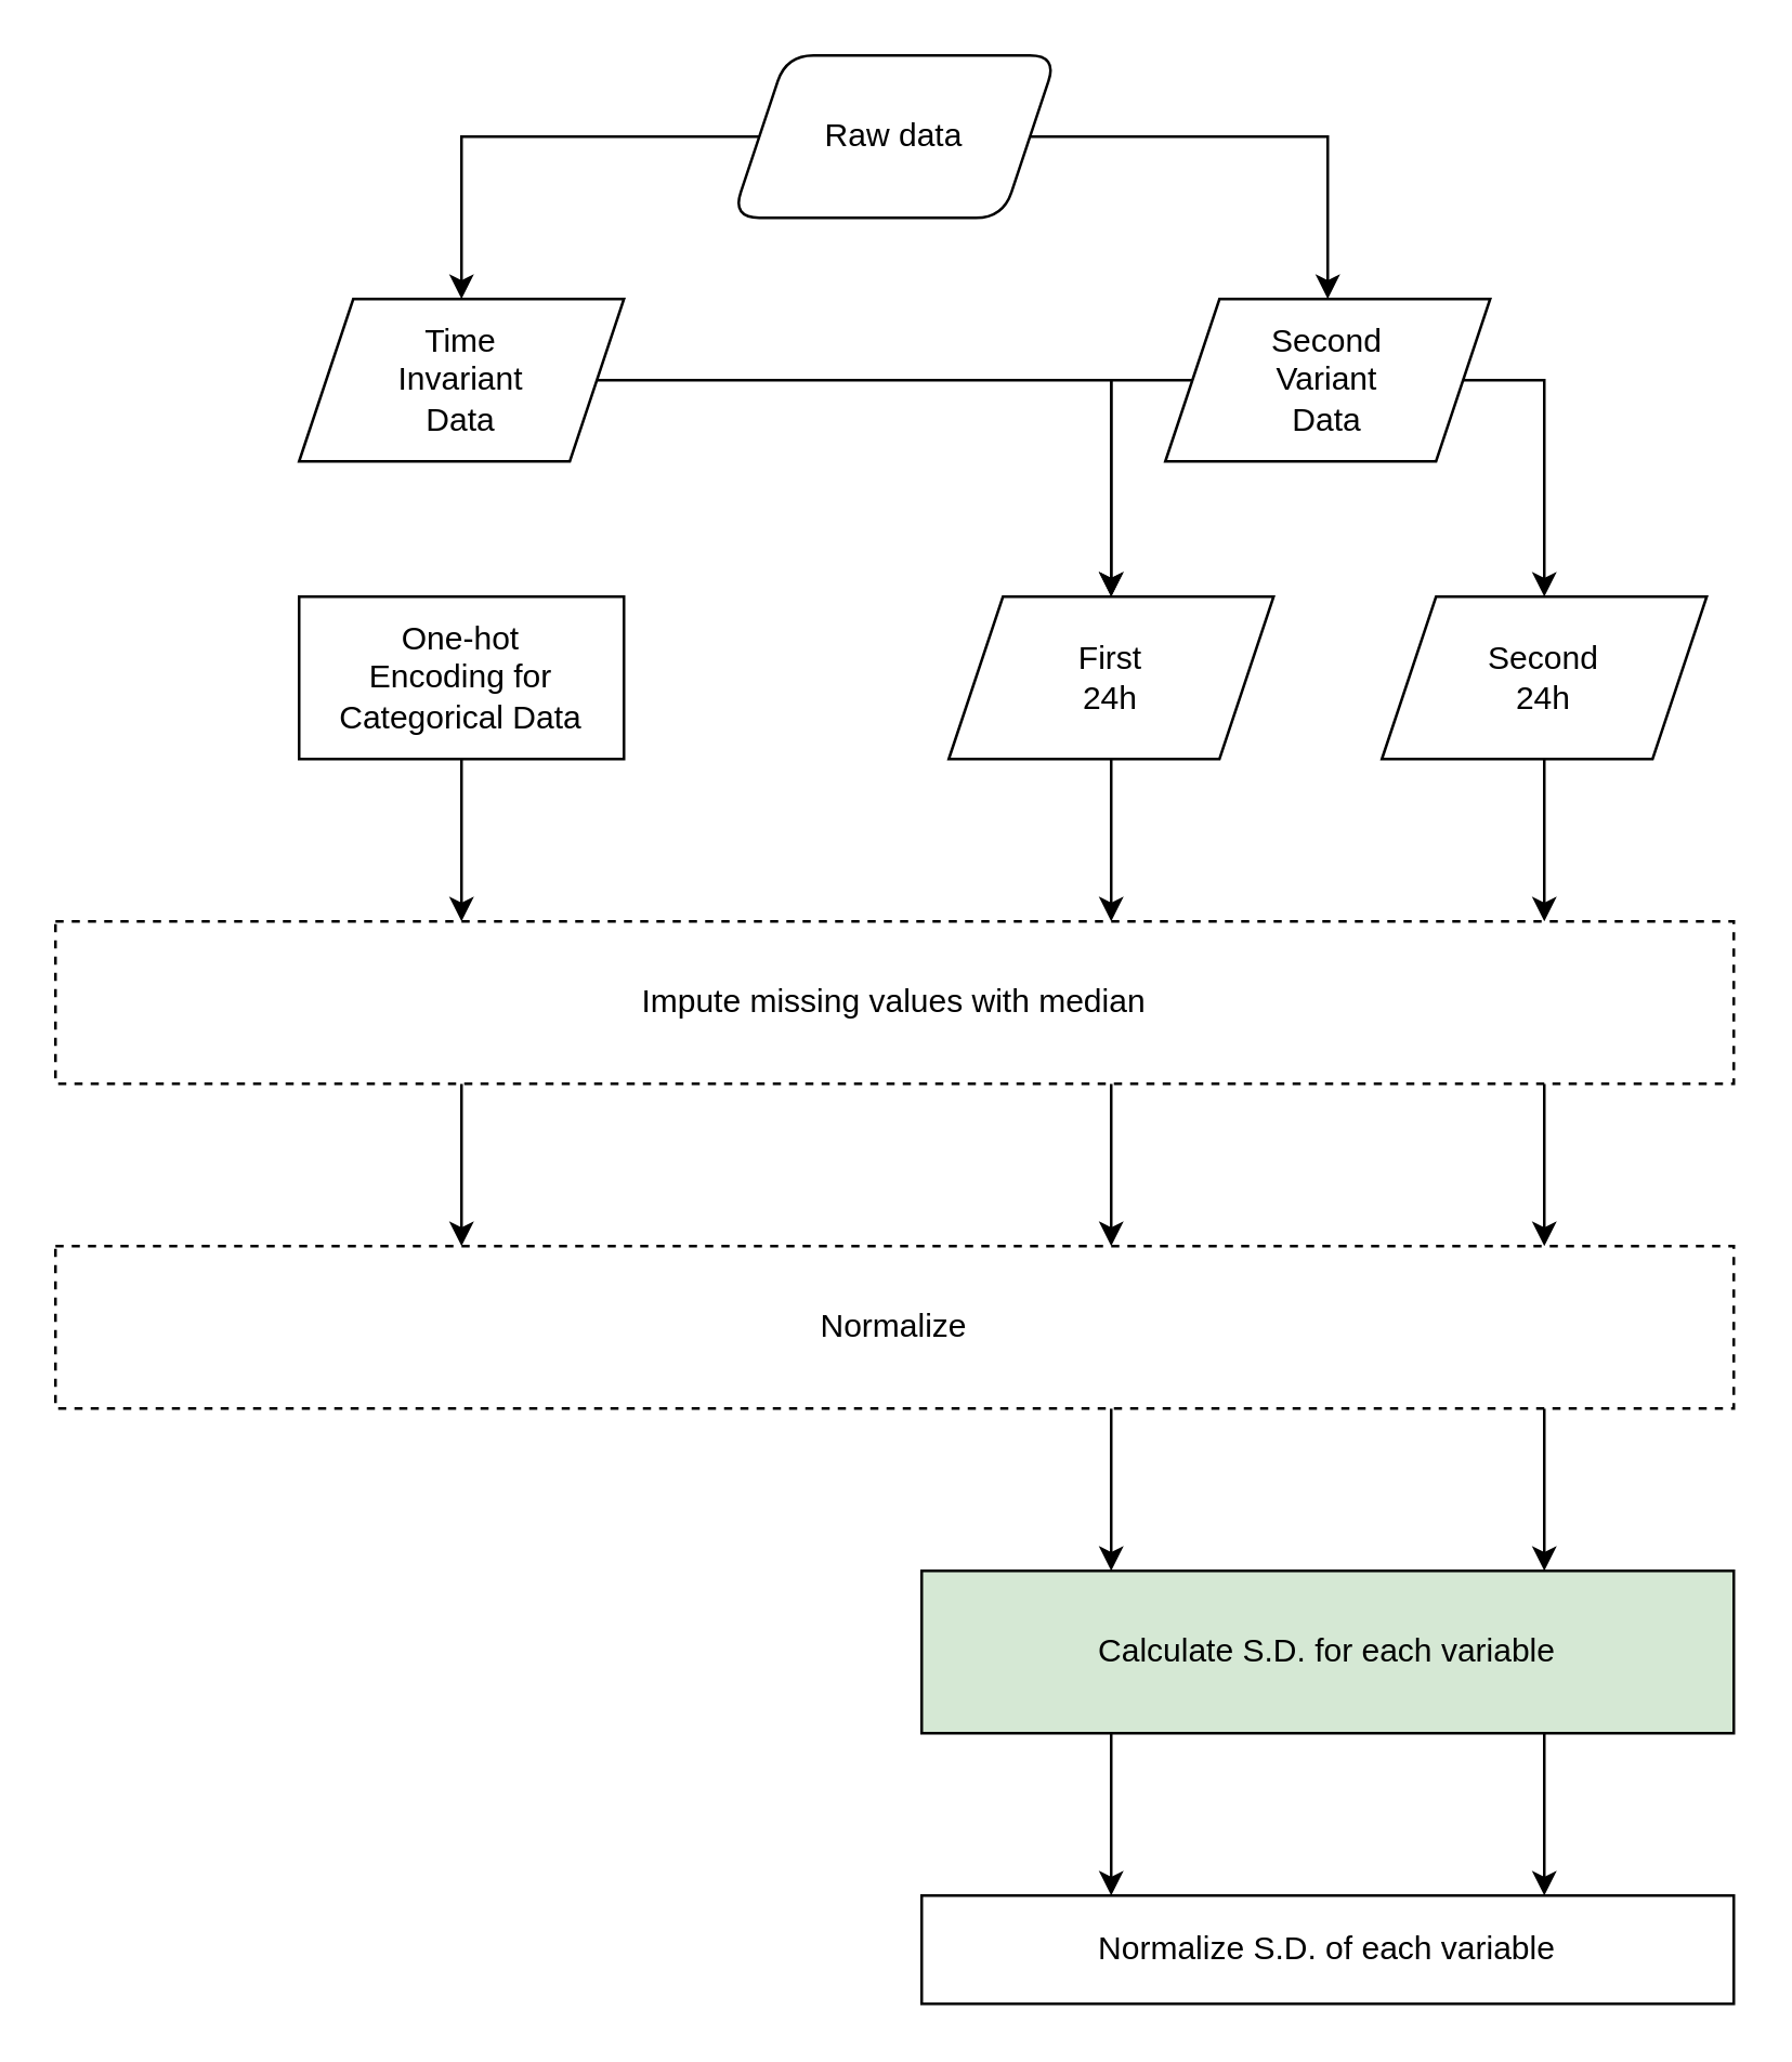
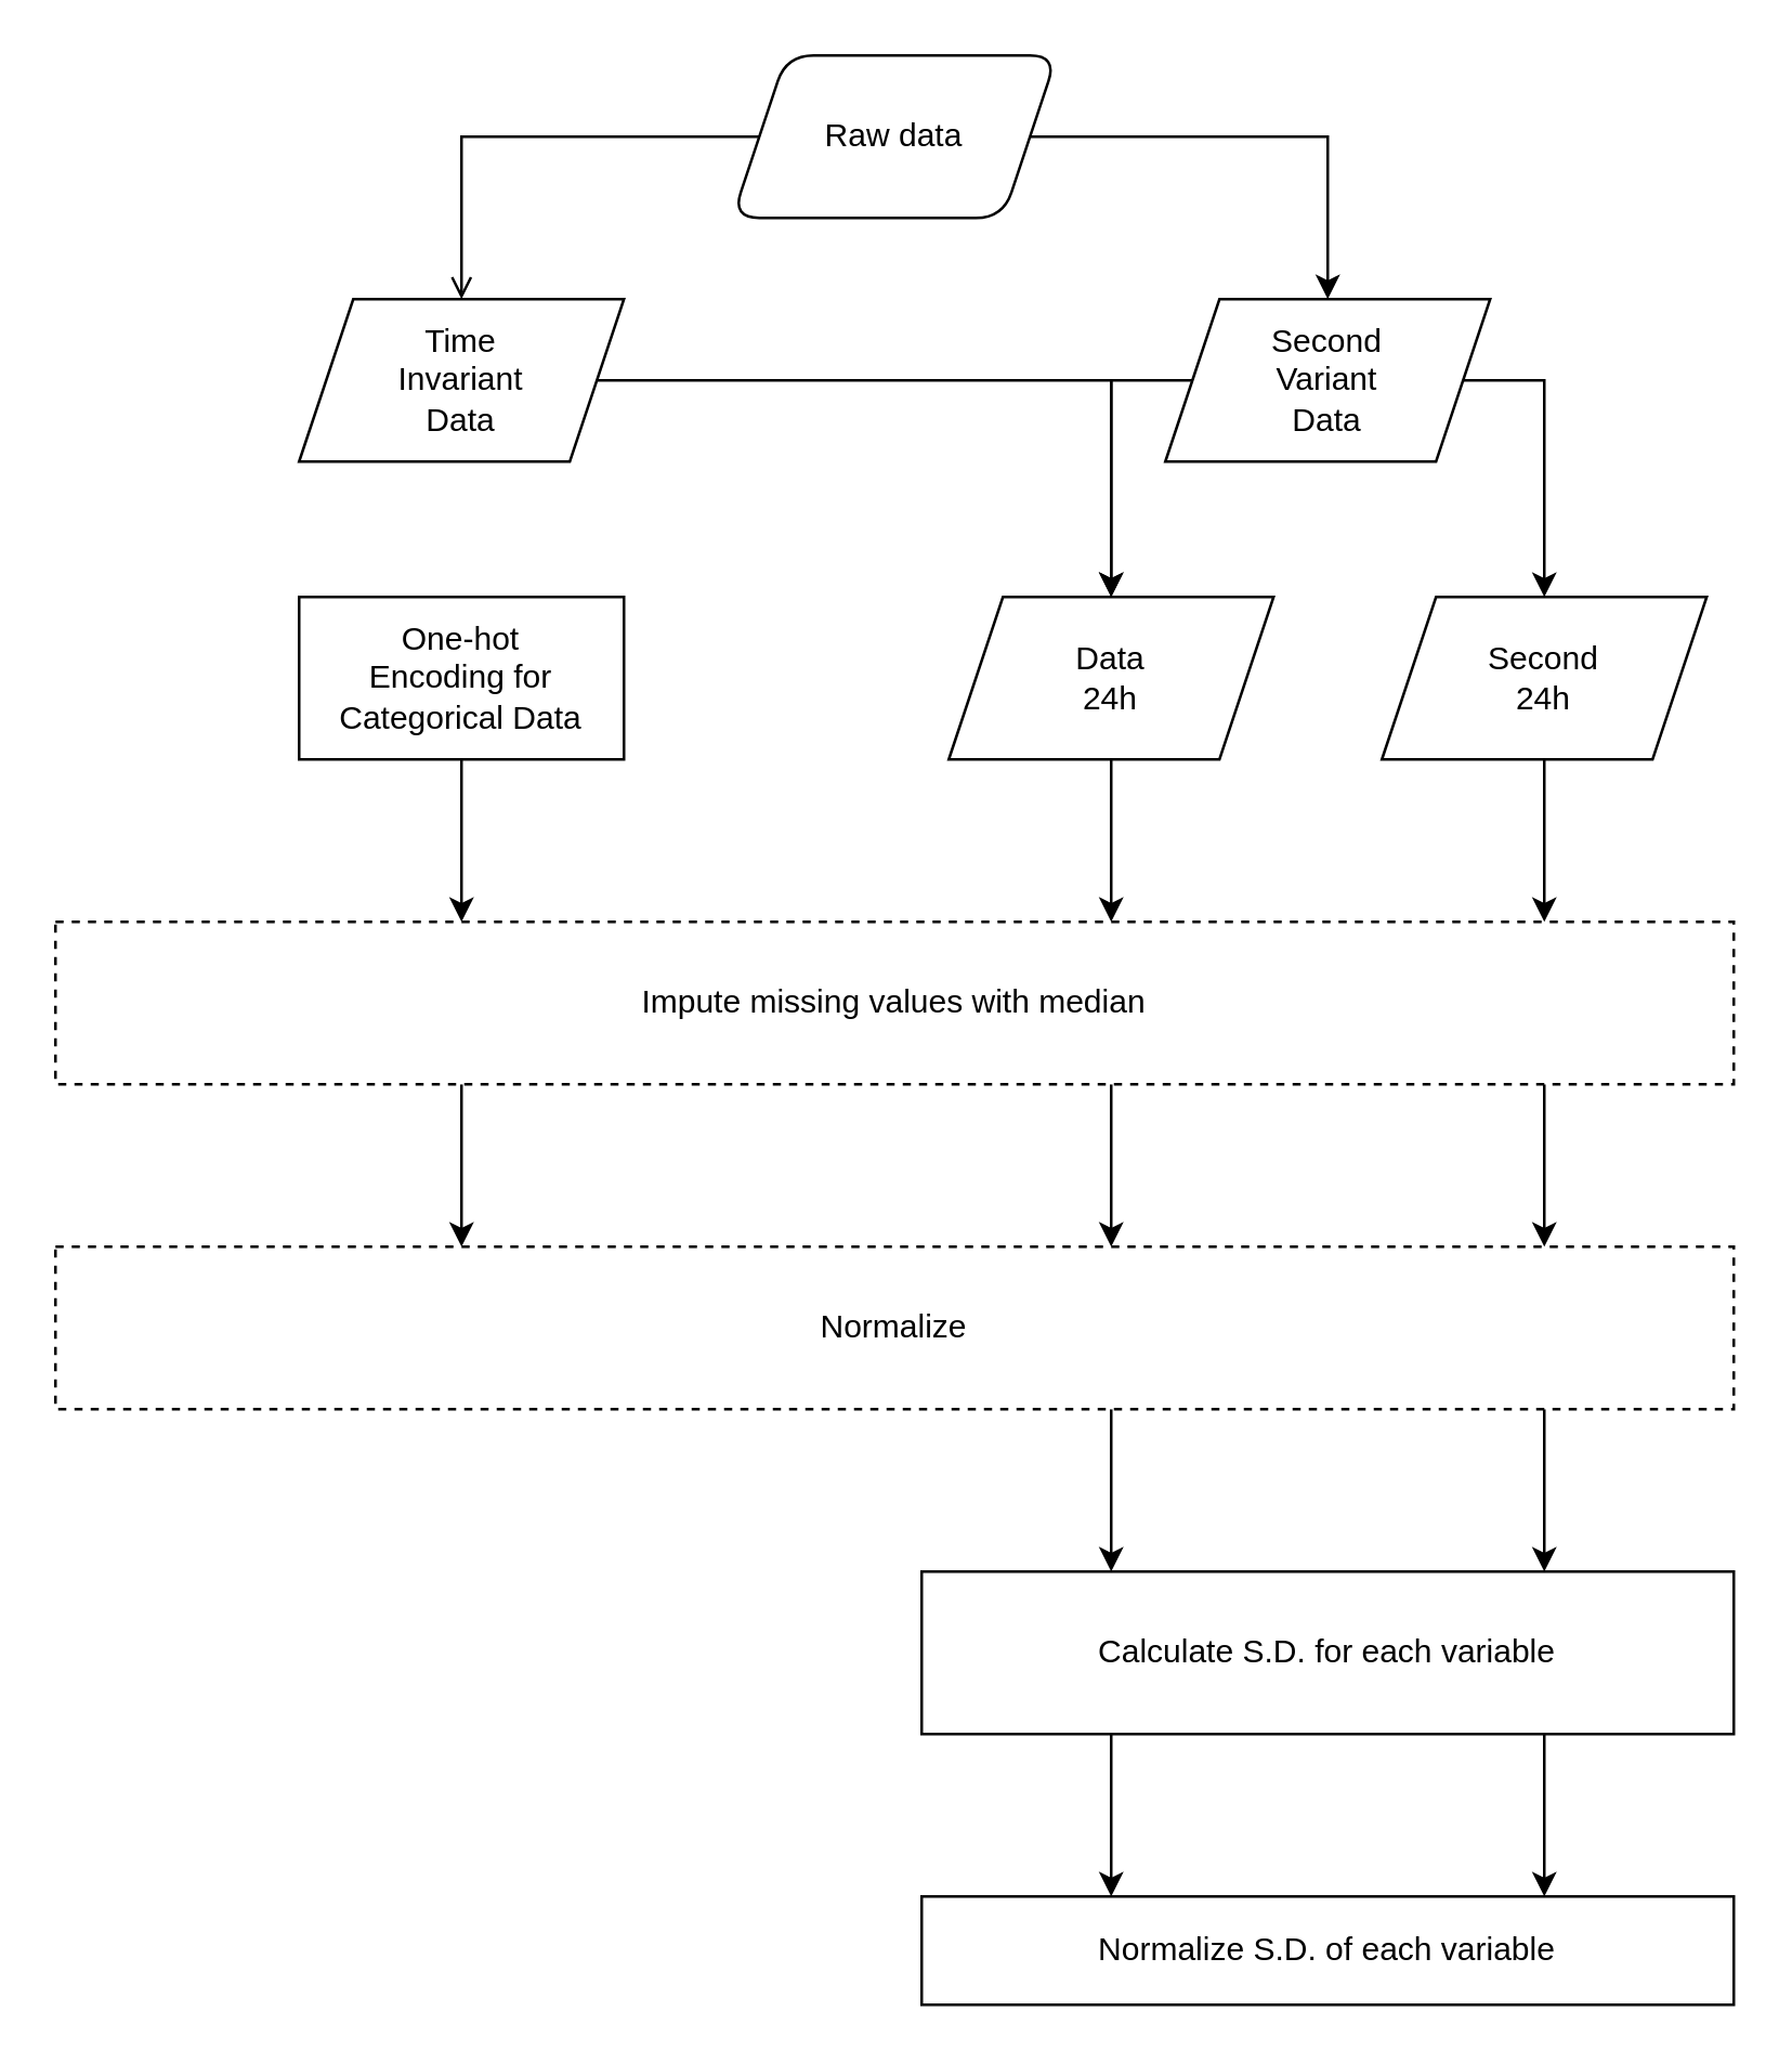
- <mxCell id="2" style="edgeStyle=orthogonalEdgeStyle;rounded=0;orthogonalLoop=1;jettySize=auto;html=1;" edge="1" parent="1" source="4" target="6"><mxGeometry relative="1" as="geometry" /></mxCell>
+ <mxCell id="2" style="edgeStyle=orthogonalEdgeStyle;rounded=0;orthogonalLoop=1;jettySize=auto;html=1;endArrow=open;" edge="1" parent="1" source="4" target="6"><mxGeometry relative="1" as="geometry" /></mxCell>
- <mxCell id="11" value="First&lt;div&gt;24h&lt;/div&gt;" style="shape=parallelogram;perimeter=parallelogramPerimeter;whiteSpace=wrap;html=1;fixedSize=1;" vertex="1" parent="1"><mxGeometry x="350" y="220" width="120" height="60" as="geometry" /></mxCell>
+ <mxCell id="11" value="Data&lt;div&gt;24h&lt;/div&gt;" style="shape=parallelogram;perimeter=parallelogramPerimeter;whiteSpace=wrap;html=1;fixedSize=1;" vertex="1" parent="1"><mxGeometry x="350" y="220" width="120" height="60" as="geometry" /></mxCell>
- <mxCell id="24" value="Calculate S.D. for each variable" style="rounded=0;whiteSpace=wrap;html=1;fillColor=#d5e8d4;" vertex="1" parent="1"><mxGeometry x="340" y="580" width="300" height="60" as="geometry" /></mxCell>
+ <mxCell id="24" value="Calculate S.D. for each variable" style="rounded=0;whiteSpace=wrap;html=1;" vertex="1" parent="1"><mxGeometry x="340" y="580" width="300" height="60" as="geometry" /></mxCell>
